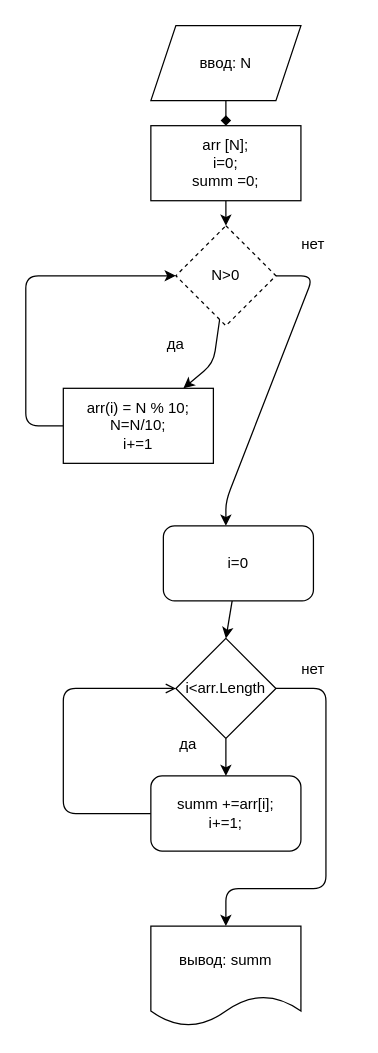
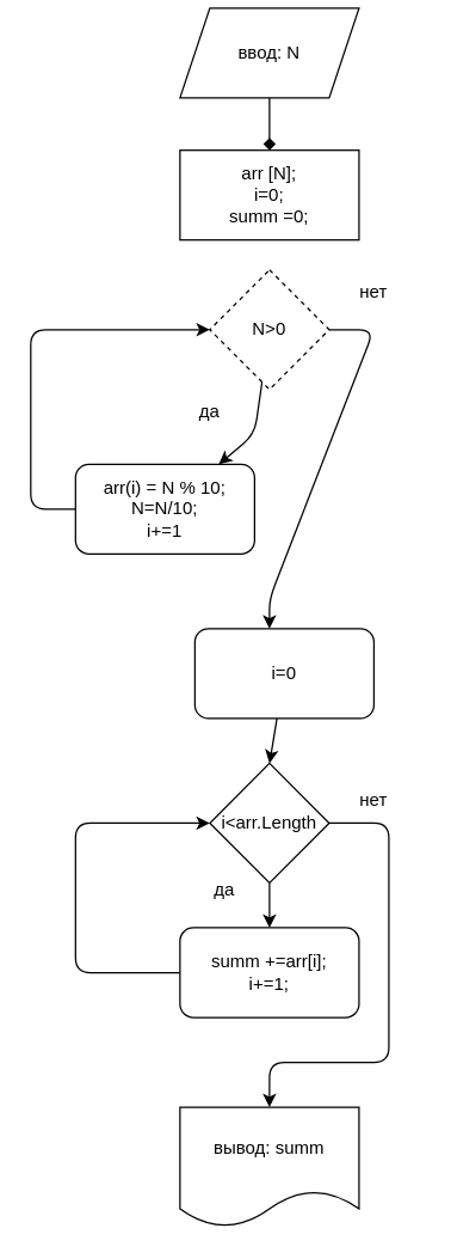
- <mxCell id="3" value="ввод: N" style="shape=parallelogram;perimeter=parallelogramPerimeter;whiteSpace=wrap;html=1;fixedSize=1;" parent="1" vertex="1"><mxGeometry x="120" y="20" width="120" height="60" as="geometry" /></mxCell>
+ <mxCell id="3" value="ввод: N" style="shape=parallelogram;perimeter=parallelogramPerimeter;whiteSpace=wrap;html=1;fixedSize=1;" parent="1" vertex="1"><mxGeometry x="120" y="5" width="120" height="60" as="geometry" /></mxCell>
- <mxCell id="7" style="edgeStyle=none;html=1;" parent="1" source="8" target="6" edge="1"><mxGeometry relative="1" as="geometry" /></mxCell>
- <mxCell id="10" value="arr(i) = N % 10;&lt;br&gt;N=N/10;&lt;br&gt;i+=1" style="whiteSpace=wrap;html=1;rounded=0;" parent="1" vertex="1"><mxGeometry x="50" y="310" width="120" height="60" as="geometry" /></mxCell>
+ <mxCell id="10" value="arr(i) = N % 10;&lt;br&gt;N=N/10;&lt;br&gt;i+=1" style="rounded=1;whiteSpace=wrap;html=1;" parent="1" vertex="1"><mxGeometry x="50" y="310" width="120" height="60" as="geometry" /></mxCell>
- <mxCell id="18" style="edgeStyle=none;html=1;entryX=0;entryY=0.5;entryDx=0;entryDy=0;endArrow=open;" parent="1" source="19" target="17" edge="1"><mxGeometry relative="1" as="geometry"><mxPoint x="130" y="560" as="targetPoint" /><Array as="points"><mxPoint x="50" y="650" /><mxPoint x="50" y="550" /></Array></mxGeometry></mxCell>
+ <mxCell id="18" style="edgeStyle=none;html=1;entryX=0;entryY=0.5;entryDx=0;entryDy=0;" parent="1" source="19" target="17" edge="1"><mxGeometry relative="1" as="geometry"><mxPoint x="130" y="560" as="targetPoint" /><Array as="points"><mxPoint x="50" y="650" /><mxPoint x="50" y="550" /></Array></mxGeometry></mxCell>
